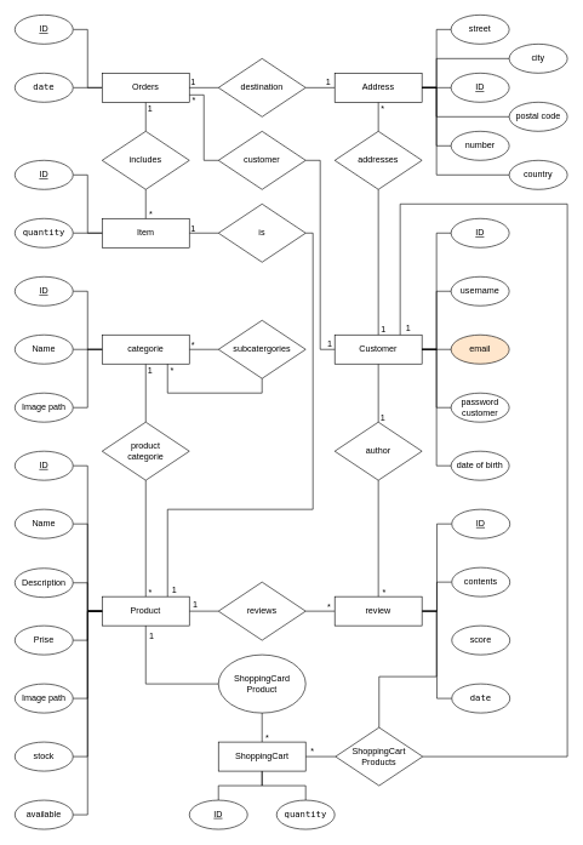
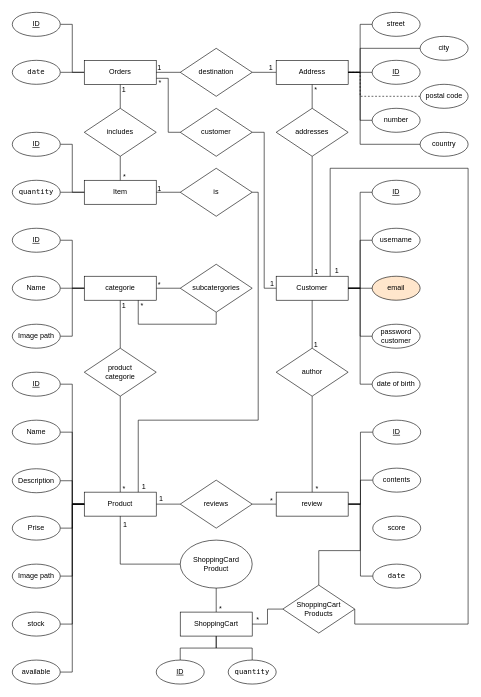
- <mxCell id="91" style="edgeStyle=orthogonalEdgeStyle;rounded=0;orthogonalLoop=1;jettySize=auto;html=1;exitX=0;exitY=0.5;exitDx=0;exitDy=0;entryX=1;entryY=0.5;entryDx=0;entryDy=0;endArrow=none;endFill=0;" parent="1" source="92" target="79" edge="1"><mxGeometry relative="1" as="geometry"><Array as="points"><mxPoint x="600" y="160" /><mxPoint x="600" y="120" /></Array></mxGeometry></mxCell>
+ <mxCell id="91" style="edgeStyle=orthogonalEdgeStyle;rounded=0;orthogonalLoop=1;jettySize=auto;html=1;exitX=0;exitY=0.5;exitDx=0;exitDy=0;entryX=1;entryY=0.5;entryDx=0;entryDy=0;endArrow=none;endFill=0;dashed=1;" parent="1" source="92" target="79" edge="1"><mxGeometry relative="1" as="geometry"><Array as="points"><mxPoint x="600" y="160" /><mxPoint x="600" y="120" /></Array></mxGeometry></mxCell>
- <mxCell id="121" value="ShoppingCart&lt;div&gt;Products&lt;/div&gt;" style="rhombus;whiteSpace=wrap;html=1;" vertex="1" parent="1"><mxGeometry x="461" y="1000" width="120" height="80" as="geometry" /></mxCell>
+ <mxCell id="121" value="ShoppingCart&lt;div&gt;Products&lt;/div&gt;" style="rhombus;whiteSpace=wrap;html=1;" vertex="1" parent="1"><mxGeometry x="471" y="975" width="120" height="80" as="geometry" /></mxCell>
